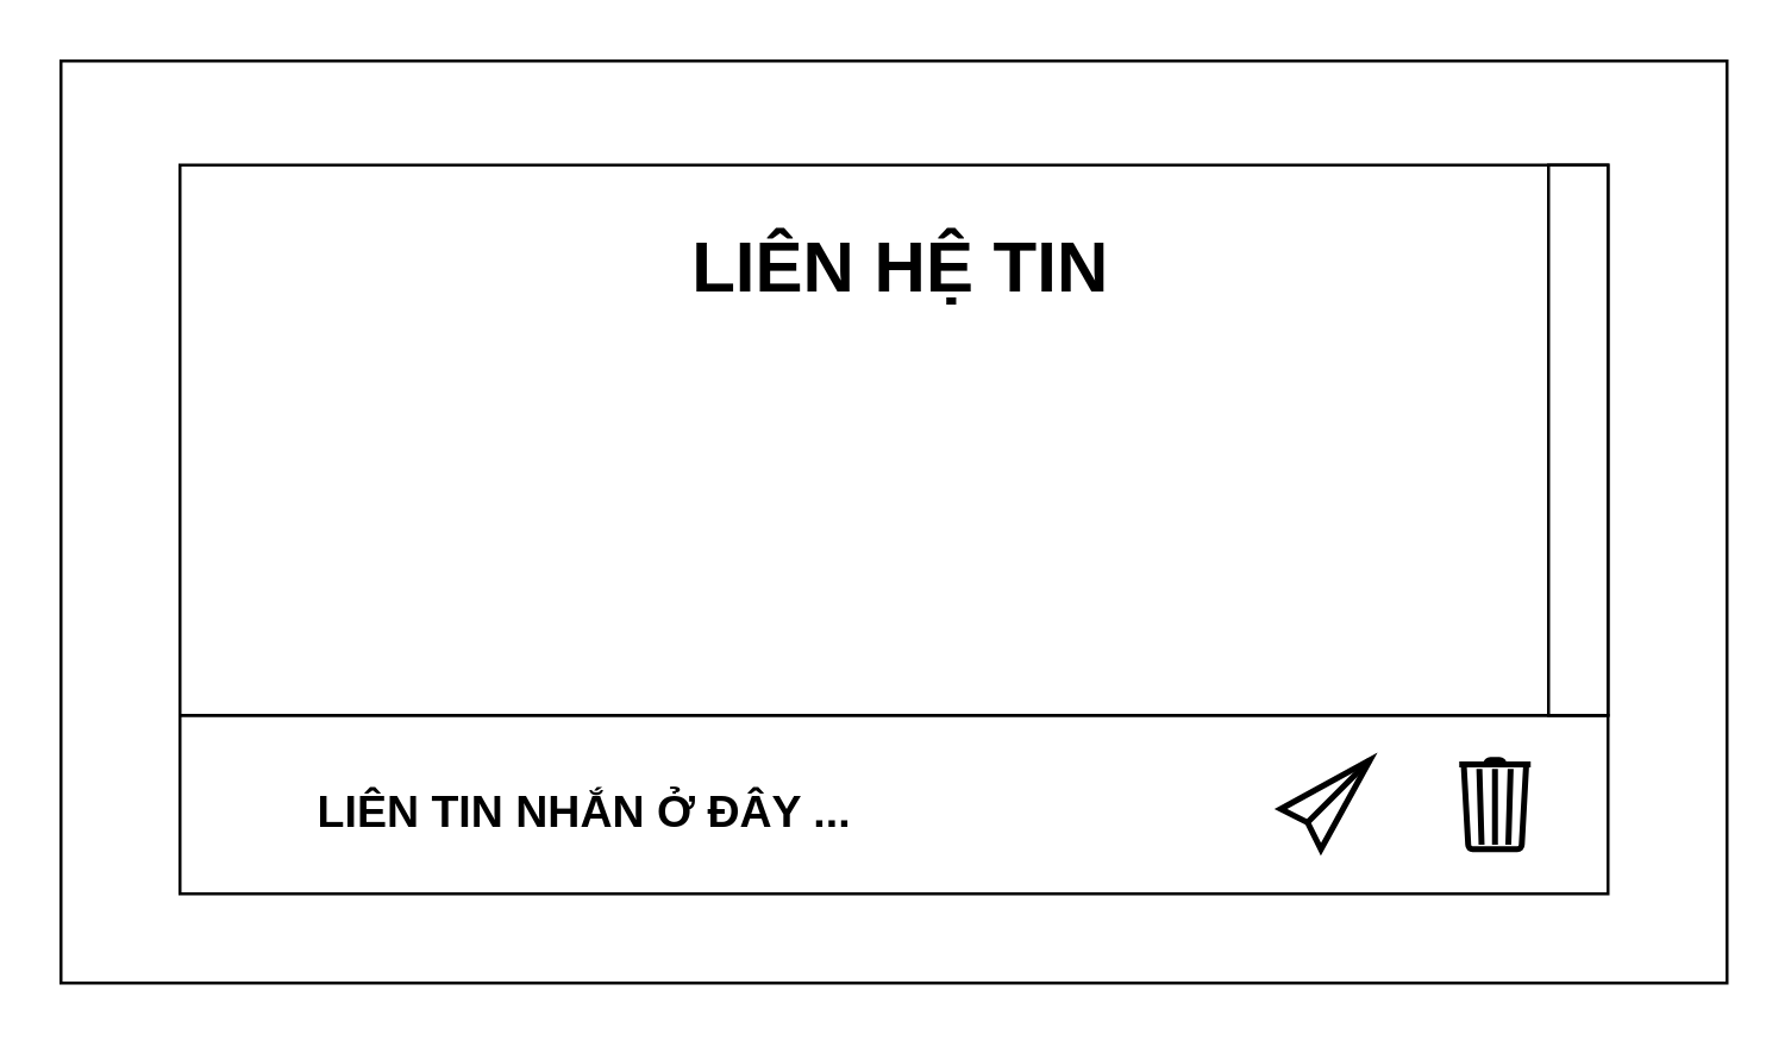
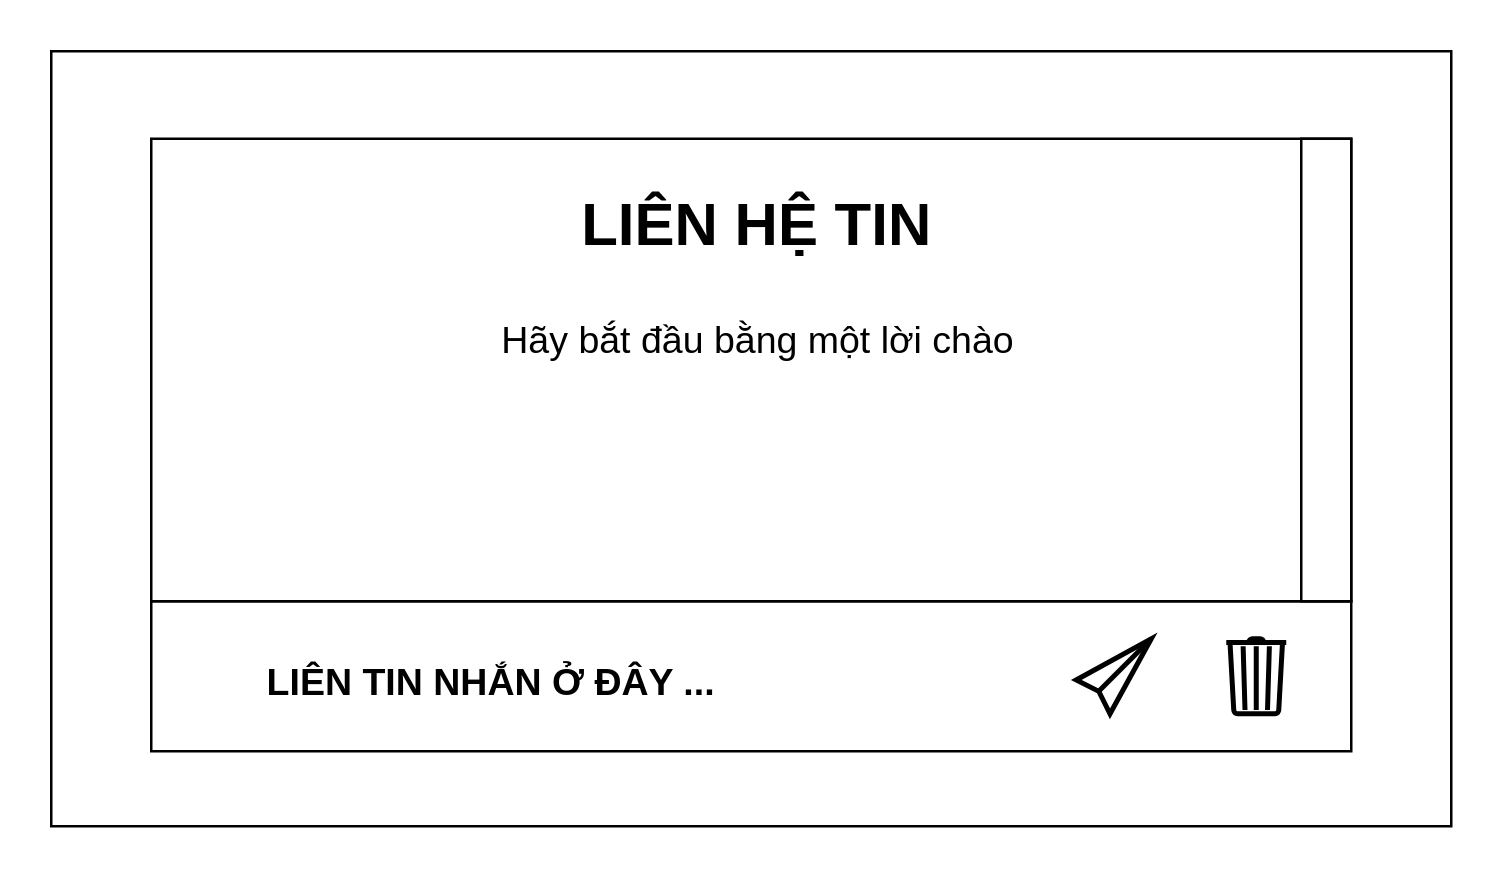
+ <mxCell id="10" value="Hãy bắt đầu bằng một lời chào" style="text;html=1;fillColor=none;align=center;verticalAlign=middle;whiteSpace=wrap;rounded=0;fontSize=15;" parent="1" vertex="1"><mxGeometry x="197.5" y="120" width="210" height="30" as="geometry" /></mxCell>
